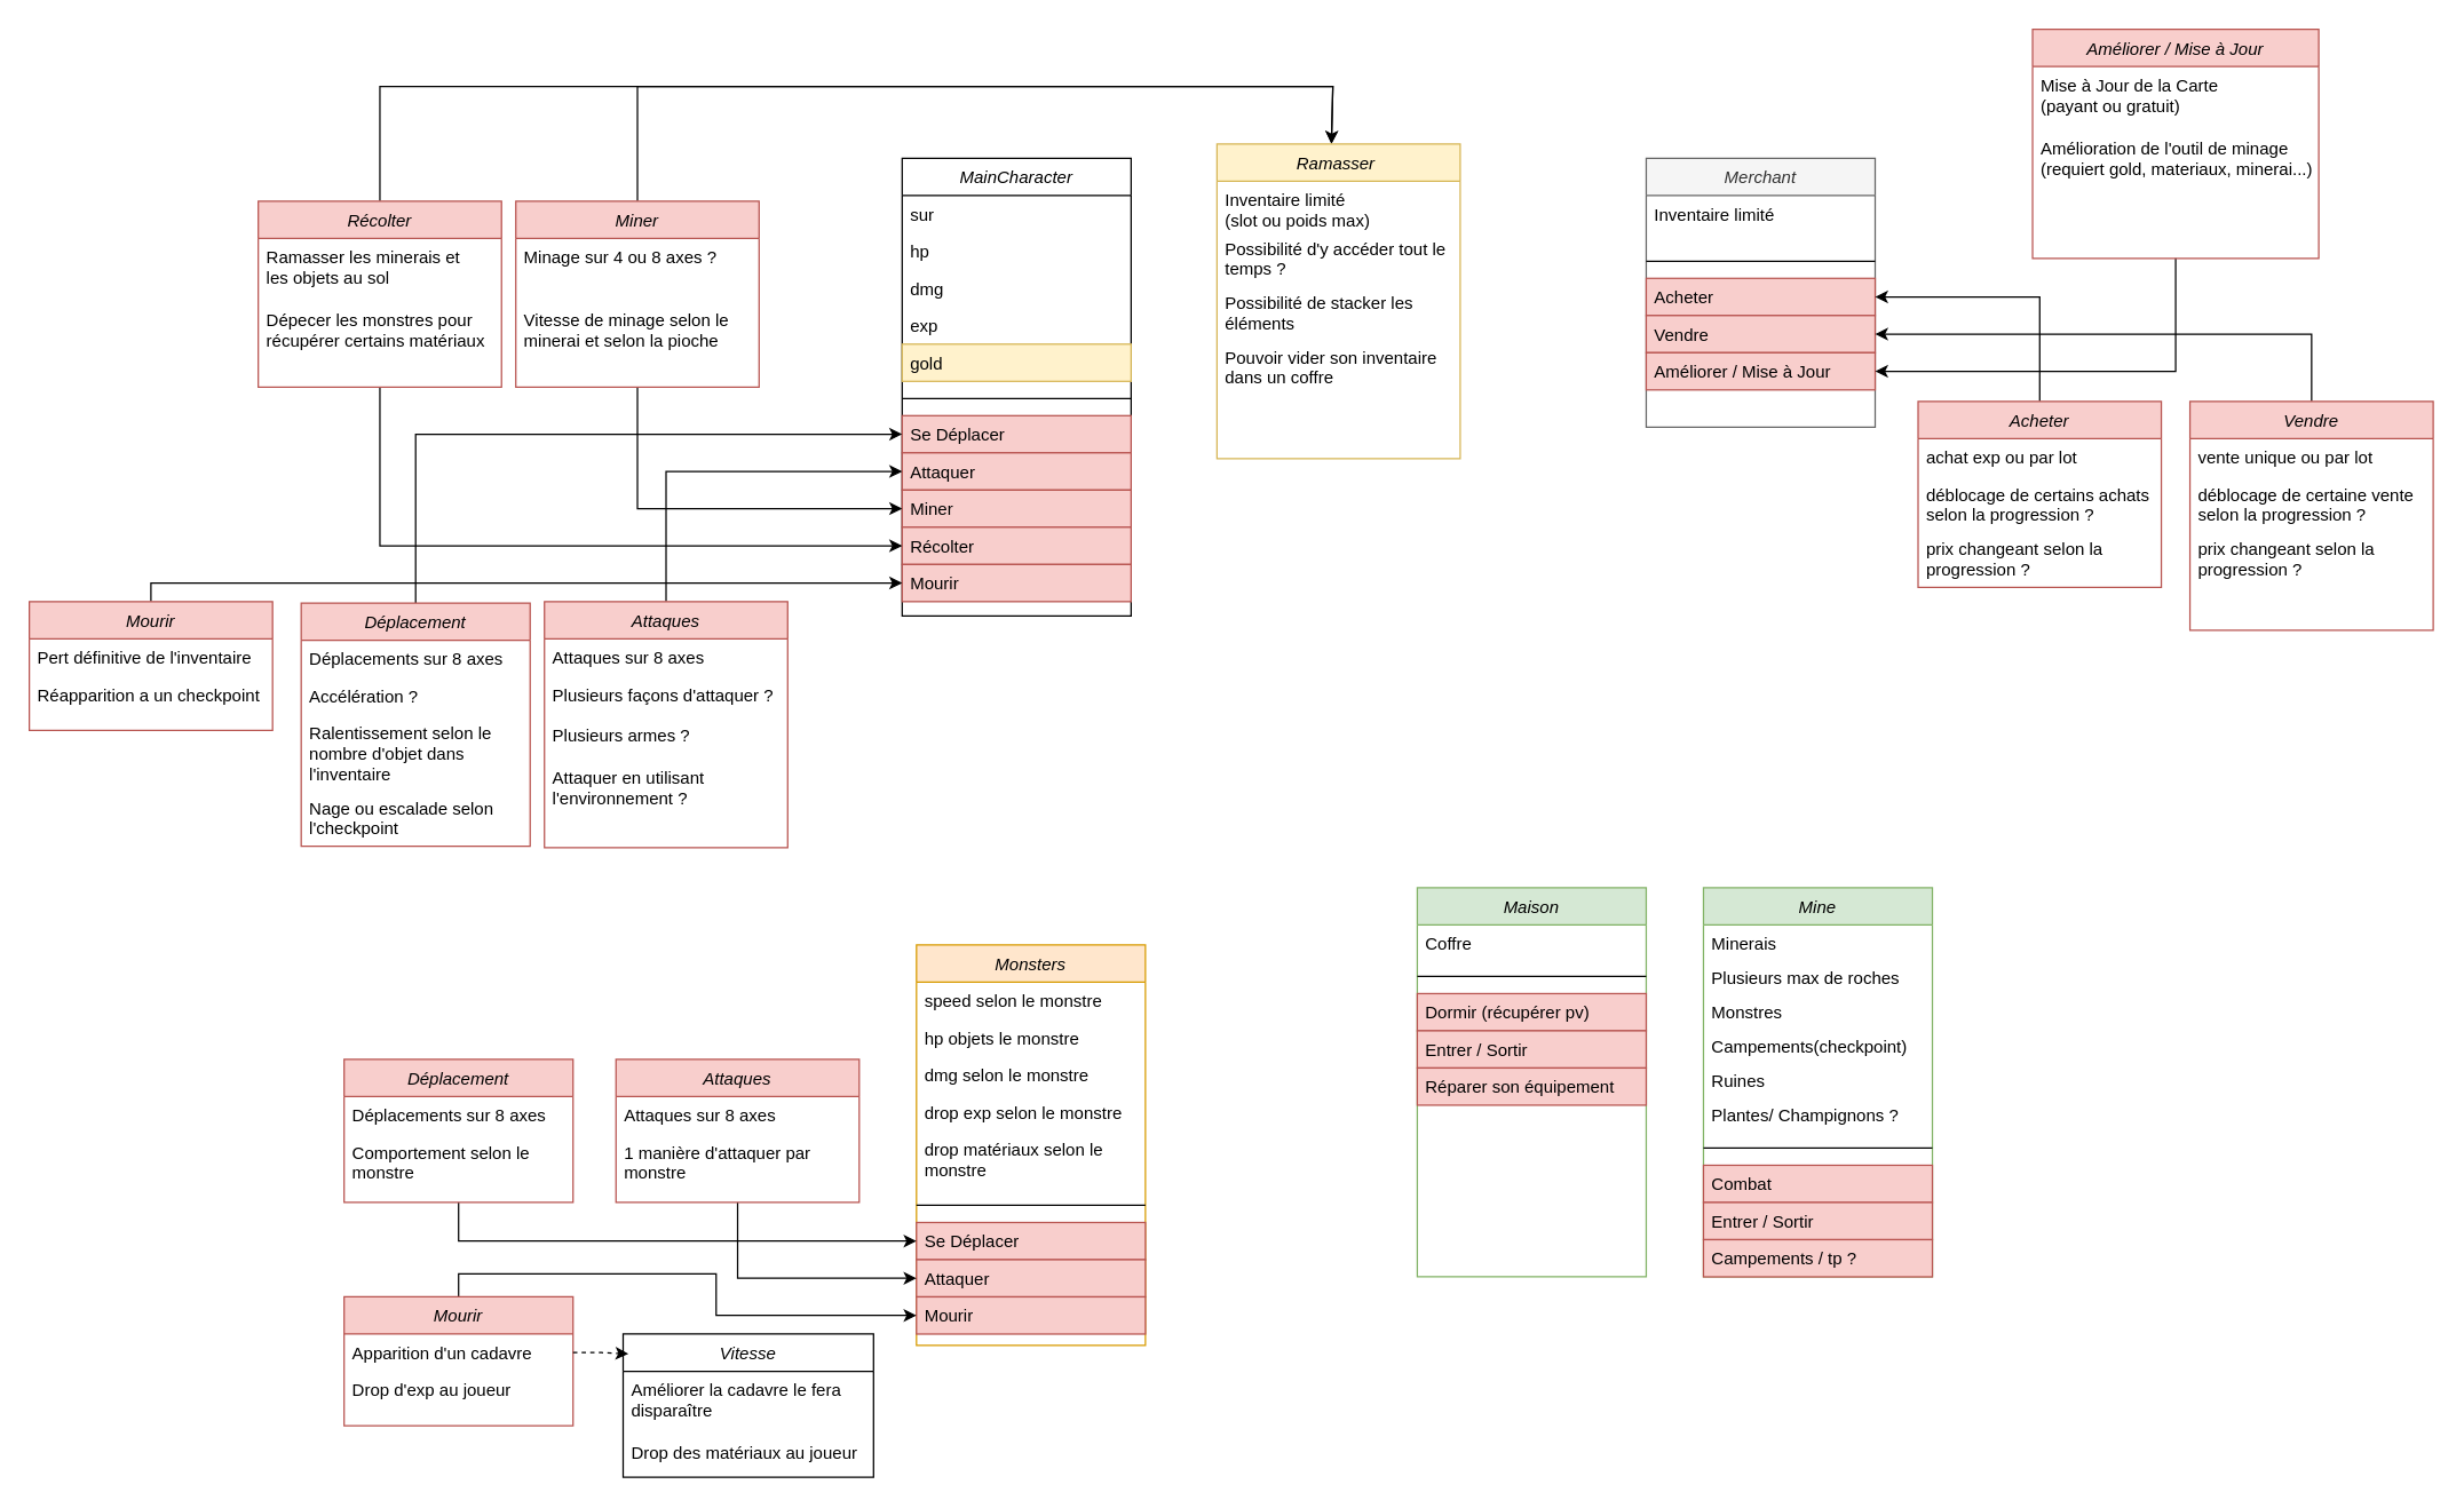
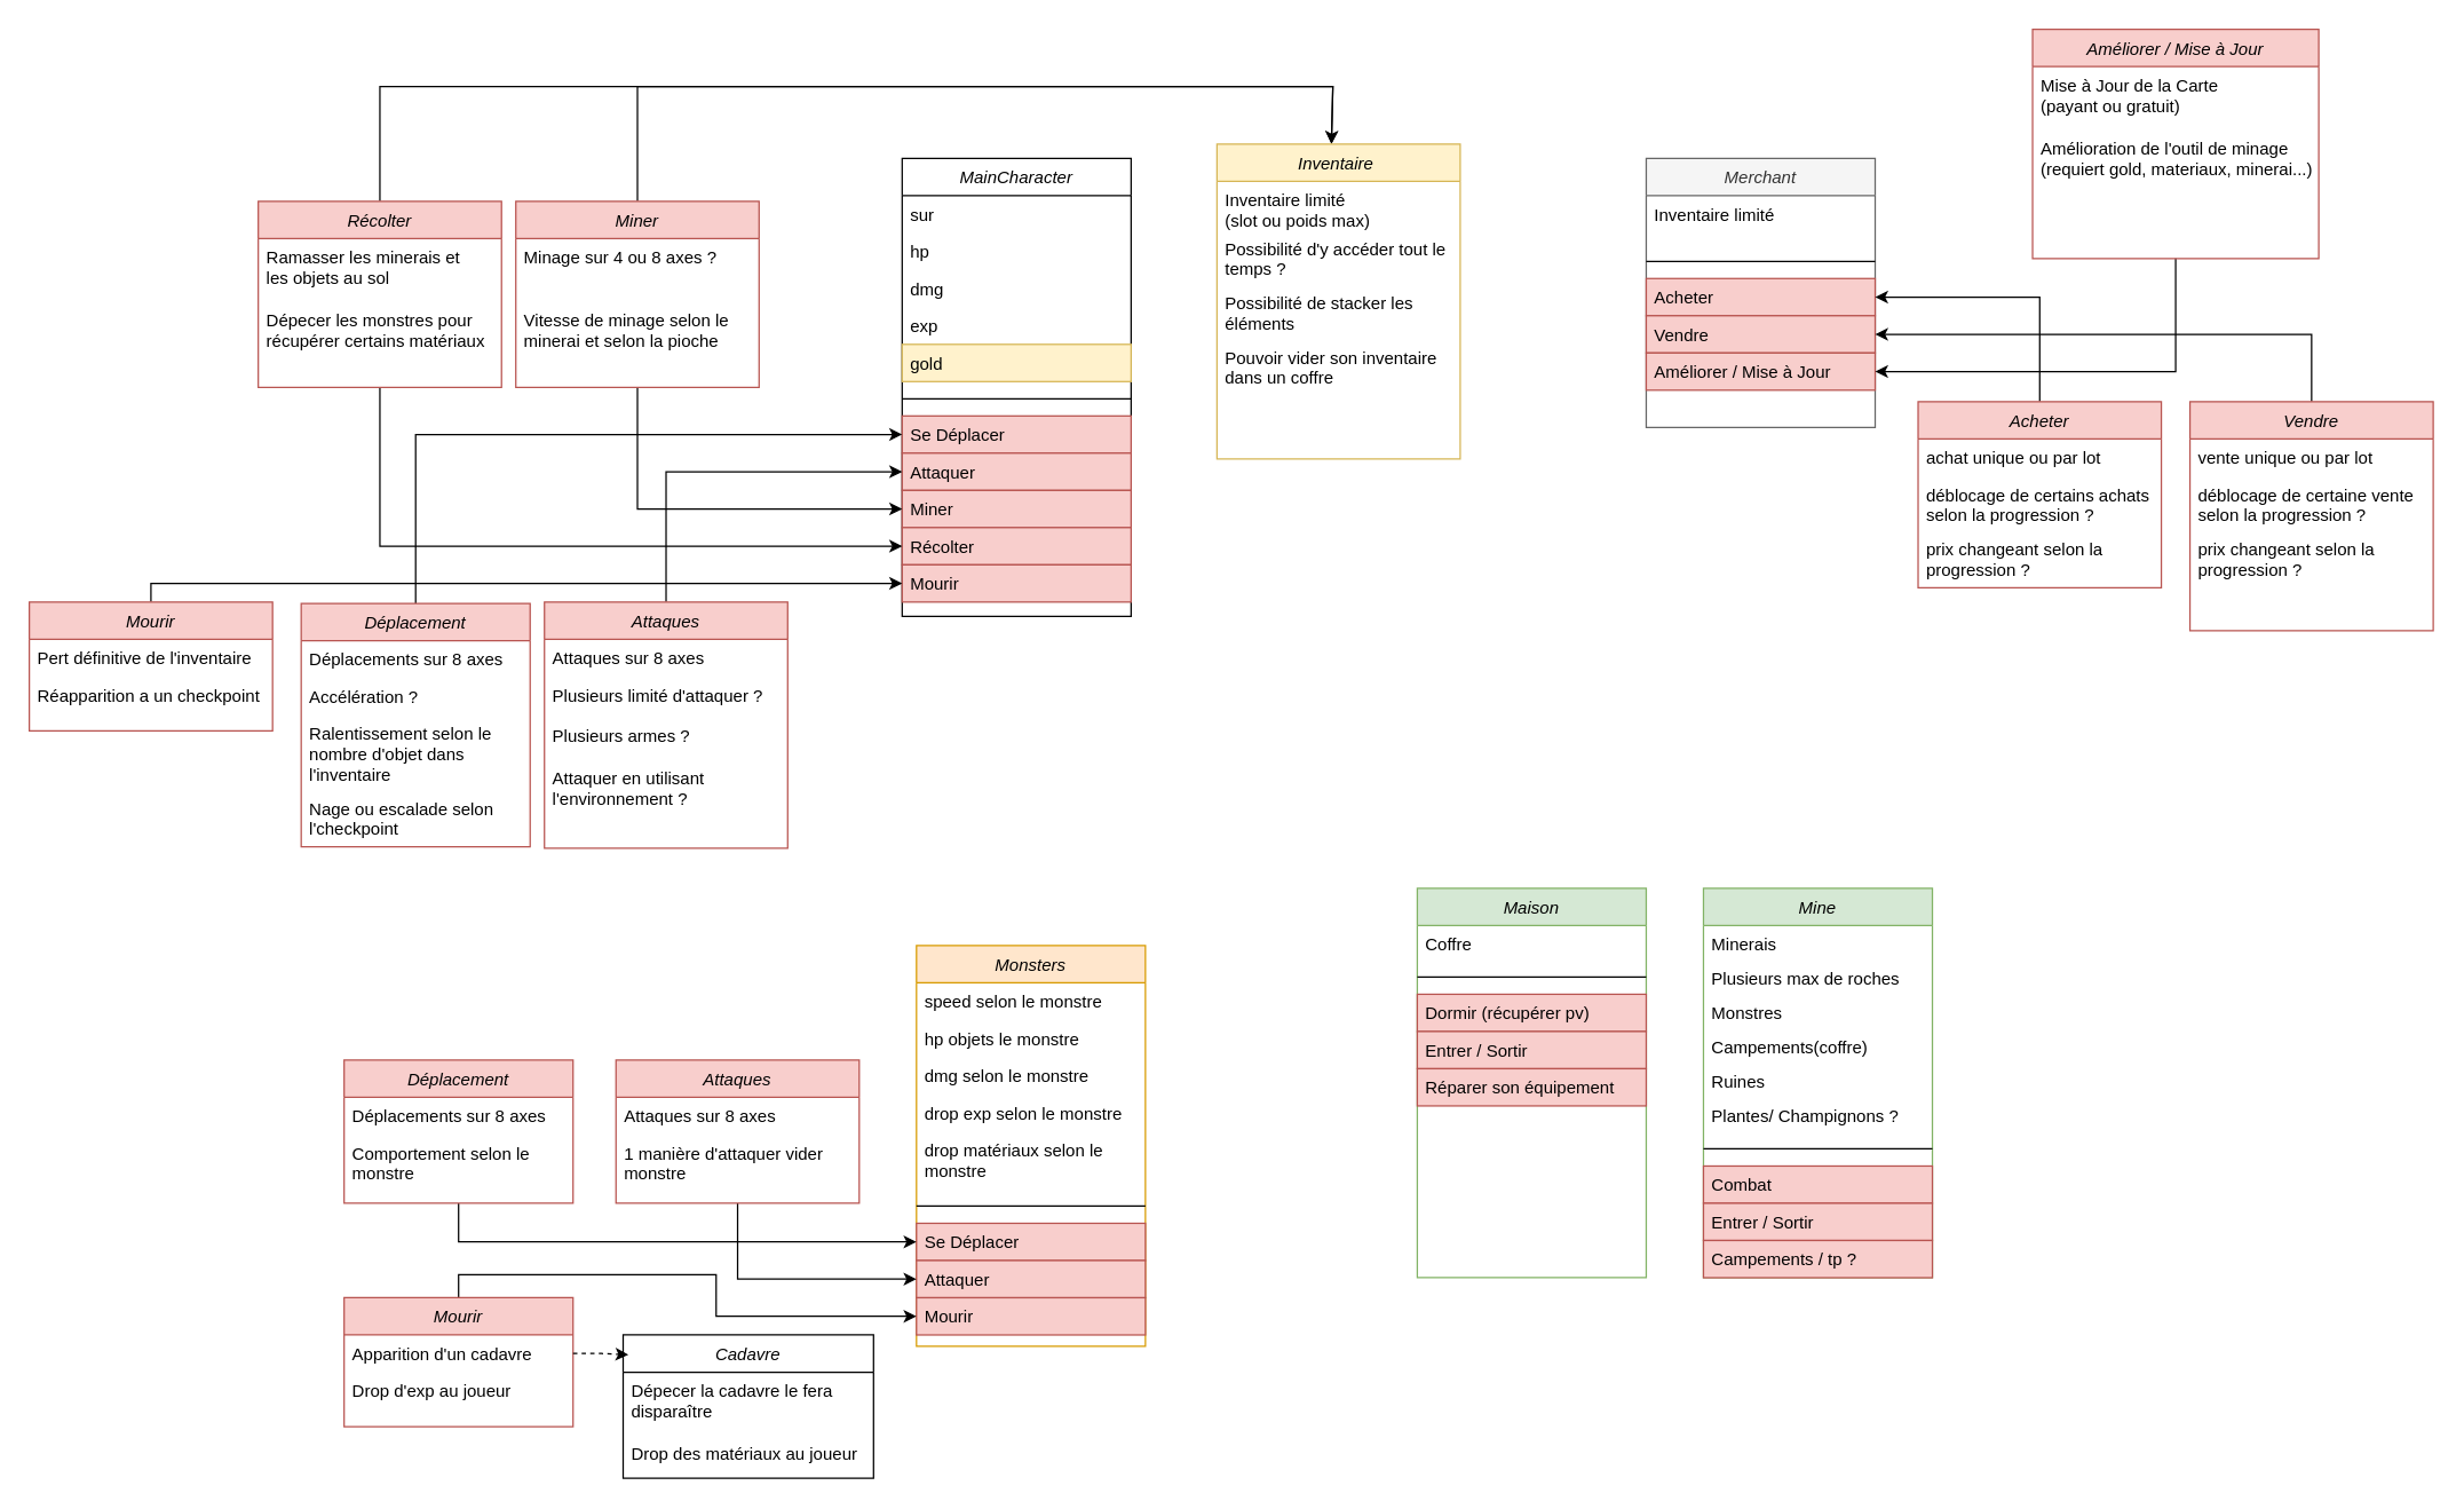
- <mxCell id="36" value="Ramasser " style="swimlane;fontStyle=2;align=center;verticalAlign=top;childLayout=stackLayout;horizontal=1;startSize=26;horizontalStack=0;resizeParent=1;resizeLast=0;collapsible=1;marginBottom=0;rounded=0;shadow=0;strokeWidth=1;fillColor=#fff2cc;strokeColor=#d6b656;" vertex="1" parent="1"><mxGeometry x="850" y="100" width="170" height="220" as="geometry"><mxRectangle x="230" y="140" width="160" height="26" as="alternateBounds" /></mxGeometry></mxCell>
+ <mxCell id="36" value="Inventaire " style="swimlane;fontStyle=2;align=center;verticalAlign=top;childLayout=stackLayout;horizontal=1;startSize=26;horizontalStack=0;resizeParent=1;resizeLast=0;collapsible=1;marginBottom=0;rounded=0;shadow=0;strokeWidth=1;fillColor=#fff2cc;strokeColor=#d6b656;" vertex="1" parent="1"><mxGeometry x="850" y="100" width="170" height="220" as="geometry"><mxRectangle x="230" y="140" width="160" height="26" as="alternateBounds" /></mxGeometry></mxCell>
- <mxCell id="79" value="achat exp ou par lot" style="text;align=left;verticalAlign=top;spacingLeft=4;spacingRight=4;overflow=hidden;rotatable=0;points=[[0,0.5],[1,0.5]];portConstraint=eastwest;rounded=0;shadow=0;html=0;" vertex="1" parent="78"><mxGeometry y="26" width="170" height="26" as="geometry" /></mxCell>
+ <mxCell id="79" value="achat unique ou par lot" style="text;align=left;verticalAlign=top;spacingLeft=4;spacingRight=4;overflow=hidden;rotatable=0;points=[[0,0.5],[1,0.5]];portConstraint=eastwest;rounded=0;shadow=0;html=0;" vertex="1" parent="78"><mxGeometry y="26" width="170" height="26" as="geometry" /></mxCell>
- <mxCell id="23" value="Plusieurs façons d'attaquer ?" style="text;align=left;verticalAlign=top;spacingLeft=4;spacingRight=4;overflow=hidden;rotatable=0;points=[[0,0.5],[1,0.5]];portConstraint=eastwest;rounded=0;shadow=0;html=0;" vertex="1" parent="21"><mxGeometry y="52" width="170" height="28" as="geometry" /></mxCell>
+ <mxCell id="23" value="Plusieurs limité d'attaquer ?" style="text;align=left;verticalAlign=top;spacingLeft=4;spacingRight=4;overflow=hidden;rotatable=0;points=[[0,0.5],[1,0.5]];portConstraint=eastwest;rounded=0;shadow=0;html=0;" vertex="1" parent="21"><mxGeometry y="52" width="170" height="28" as="geometry" /></mxCell>
- <mxCell id="95" value="Campements(checkpoint)" style="text;align=left;verticalAlign=top;spacingLeft=4;spacingRight=4;overflow=hidden;rotatable=0;points=[[0,0.5],[1,0.5]];portConstraint=eastwest;rounded=0;shadow=0;html=0;" vertex="1" parent="91"><mxGeometry y="98" width="160" height="24" as="geometry" /></mxCell>
+ <mxCell id="95" value="Campements(coffre)" style="text;align=left;verticalAlign=top;spacingLeft=4;spacingRight=4;overflow=hidden;rotatable=0;points=[[0,0.5],[1,0.5]];portConstraint=eastwest;rounded=0;shadow=0;html=0;" vertex="1" parent="91"><mxGeometry y="98" width="160" height="24" as="geometry" /></mxCell>
- <mxCell id="54" value="1 manière d'attaquer par &#10;monstre" style="text;align=left;verticalAlign=top;spacingLeft=4;spacingRight=4;overflow=hidden;rotatable=0;points=[[0,0.5],[1,0.5]];portConstraint=eastwest;rounded=0;shadow=0;html=0;" vertex="1" parent="52"><mxGeometry y="52" width="170" height="38" as="geometry" /></mxCell>
+ <mxCell id="54" value="1 manière d'attaquer vider &#10;monstre" style="text;align=left;verticalAlign=top;spacingLeft=4;spacingRight=4;overflow=hidden;rotatable=0;points=[[0,0.5],[1,0.5]];portConstraint=eastwest;rounded=0;shadow=0;html=0;" vertex="1" parent="52"><mxGeometry y="52" width="170" height="38" as="geometry" /></mxCell>
- <mxCell id="63" value="Vitesse" style="swimlane;fontStyle=2;align=center;verticalAlign=top;childLayout=stackLayout;horizontal=1;startSize=26;horizontalStack=0;resizeParent=1;resizeLast=0;collapsible=1;marginBottom=0;rounded=0;shadow=0;strokeWidth=1;" vertex="1" parent="1"><mxGeometry x="435" y="932" width="175" height="100" as="geometry"><mxRectangle x="230" y="140" width="160" height="26" as="alternateBounds" /></mxGeometry></mxCell>
+ <mxCell id="63" value="Cadavre" style="swimlane;fontStyle=2;align=center;verticalAlign=top;childLayout=stackLayout;horizontal=1;startSize=26;horizontalStack=0;resizeParent=1;resizeLast=0;collapsible=1;marginBottom=0;rounded=0;shadow=0;strokeWidth=1;" vertex="1" parent="1"><mxGeometry x="435" y="932" width="175" height="100" as="geometry"><mxRectangle x="230" y="140" width="160" height="26" as="alternateBounds" /></mxGeometry></mxCell>
- <mxCell id="64" value="Améliorer la cadavre le fera &#10;disparaître" style="text;align=left;verticalAlign=top;spacingLeft=4;spacingRight=4;overflow=hidden;rotatable=0;points=[[0,0.5],[1,0.5]];portConstraint=eastwest;rounded=0;shadow=0;html=0;" vertex="1" parent="63"><mxGeometry y="26" width="175" height="44" as="geometry" /></mxCell>
+ <mxCell id="64" value="Dépecer la cadavre le fera &#10;disparaître" style="text;align=left;verticalAlign=top;spacingLeft=4;spacingRight=4;overflow=hidden;rotatable=0;points=[[0,0.5],[1,0.5]];portConstraint=eastwest;rounded=0;shadow=0;html=0;" vertex="1" parent="63"><mxGeometry y="26" width="175" height="44" as="geometry" /></mxCell>
